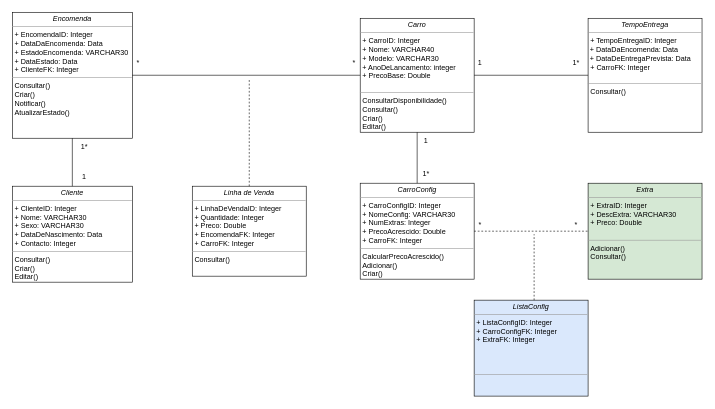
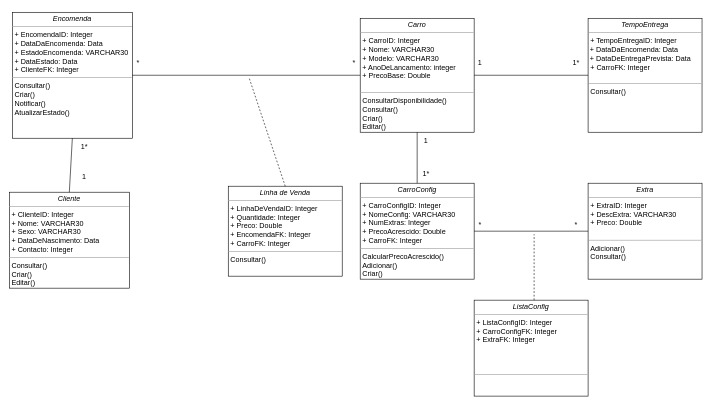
- <mxCell id="4" value="&lt;p style=&quot;margin:0px;margin-top:4px;text-align:center;&quot;&gt;&lt;i&gt;Carro&lt;/i&gt;&lt;/p&gt;&lt;hr size=&quot;1&quot;&gt;&lt;p style=&quot;margin:0px;margin-left:4px;&quot;&gt;+ CarroID: Integer&lt;br&gt;+ Nome: VARCHAR40&lt;/p&gt;&lt;p style=&quot;margin:0px;margin-left:4px;&quot;&gt;+ Modelo: VARCHAR30&lt;br&gt;&lt;/p&gt;&lt;p style=&quot;margin:0px;margin-left:4px;&quot;&gt;+ AnoDeLancamento: integer&lt;br&gt;&lt;/p&gt;&lt;p style=&quot;margin:0px;margin-left:4px;&quot;&gt;+ PrecoBase: Double&lt;/p&gt;&lt;p style=&quot;margin:0px;margin-left:4px;&quot;&gt;&lt;br&gt;&lt;/p&gt;&lt;hr size=&quot;1&quot;&gt;&lt;p style=&quot;margin: 0px 0px 0px 4px;&quot;&gt;ConsultarDisponibilidade()&lt;br&gt;&lt;/p&gt;&lt;p style=&quot;margin: 0px 0px 0px 4px;&quot;&gt;Consultar()&lt;/p&gt;&lt;p style=&quot;margin: 0px 0px 0px 4px;&quot;&gt;Criar()&lt;/p&gt;&lt;p style=&quot;margin: 0px 0px 0px 4px;&quot;&gt;Editar()&lt;br&gt;&lt;/p&gt;&lt;p style=&quot;margin: 0px 0px 0px 4px;&quot;&gt;&lt;br&gt;&lt;/p&gt;" style="verticalAlign=top;align=left;overflow=fill;fontSize=12;fontFamily=Helvetica;html=1;rounded=0;shadow=0;comic=0;labelBackgroundColor=none;strokeWidth=1" parent="1" vertex="1"><mxGeometry x="600" y="30" width="190" height="190" as="geometry" /></mxCell>
+ <mxCell id="4" value="&lt;p style=&quot;margin:0px;margin-top:4px;text-align:center;&quot;&gt;&lt;i&gt;Carro&lt;/i&gt;&lt;/p&gt;&lt;hr size=&quot;1&quot;&gt;&lt;p style=&quot;margin:0px;margin-left:4px;&quot;&gt;+ CarroID: Integer&lt;br&gt;+ Nome: VARCHAR30&lt;/p&gt;&lt;p style=&quot;margin:0px;margin-left:4px;&quot;&gt;+ Modelo: VARCHAR30&lt;br&gt;&lt;/p&gt;&lt;p style=&quot;margin:0px;margin-left:4px;&quot;&gt;+ AnoDeLancamento: integer&lt;br&gt;&lt;/p&gt;&lt;p style=&quot;margin:0px;margin-left:4px;&quot;&gt;+ PrecoBase: Double&lt;/p&gt;&lt;p style=&quot;margin:0px;margin-left:4px;&quot;&gt;&lt;br&gt;&lt;/p&gt;&lt;hr size=&quot;1&quot;&gt;&lt;p style=&quot;margin: 0px 0px 0px 4px;&quot;&gt;ConsultarDisponibilidade()&lt;br&gt;&lt;/p&gt;&lt;p style=&quot;margin: 0px 0px 0px 4px;&quot;&gt;Consultar()&lt;/p&gt;&lt;p style=&quot;margin: 0px 0px 0px 4px;&quot;&gt;Criar()&lt;/p&gt;&lt;p style=&quot;margin: 0px 0px 0px 4px;&quot;&gt;Editar()&lt;br&gt;&lt;/p&gt;&lt;p style=&quot;margin: 0px 0px 0px 4px;&quot;&gt;&lt;br&gt;&lt;/p&gt;" style="verticalAlign=top;align=left;overflow=fill;fontSize=12;fontFamily=Helvetica;html=1;rounded=0;shadow=0;comic=0;labelBackgroundColor=none;strokeWidth=1" parent="1" vertex="1"><mxGeometry x="600" y="30" width="190" height="190" as="geometry" /></mxCell>
- <mxCell id="5" value="&lt;p style=&quot;margin:0px;margin-top:4px;text-align:center;&quot;&gt;&lt;i&gt;Linha de Venda&lt;/i&gt;&lt;/p&gt;&lt;hr size=&quot;1&quot;&gt;&lt;p style=&quot;margin:0px;margin-left:4px;&quot;&gt;+ LinhaDeVendaID: Integer&lt;/p&gt;&lt;p style=&quot;margin:0px;margin-left:4px;&quot;&gt;+ Quantidade: Integer&lt;br&gt;+ Preco: Double&lt;/p&gt;&lt;p style=&quot;margin:0px;margin-left:4px;&quot;&gt;+ EncomendaFK: Integer&lt;br&gt;&lt;/p&gt;&lt;p style=&quot;margin:0px;margin-left:4px;&quot;&gt;+ CarroFK: Integer&lt;/p&gt;&lt;hr size=&quot;1&quot;&gt;&lt;p style=&quot;margin:0px;margin-left:4px;&quot;&gt;&lt;span style=&quot;background-color: initial;&quot;&gt;Consultar()&lt;/span&gt;&lt;br&gt;&lt;/p&gt;" style="verticalAlign=top;align=left;overflow=fill;fontSize=12;fontFamily=Helvetica;html=1;rounded=0;shadow=0;comic=0;labelBackgroundColor=none;strokeWidth=1" parent="1" vertex="1"><mxGeometry x="320" y="310" width="190" height="150" as="geometry" /></mxCell>
+ <mxCell id="5" value="&lt;p style=&quot;margin:0px;margin-top:4px;text-align:center;&quot;&gt;&lt;i&gt;Linha de Venda&lt;/i&gt;&lt;/p&gt;&lt;hr size=&quot;1&quot;&gt;&lt;p style=&quot;margin:0px;margin-left:4px;&quot;&gt;+ LinhaDeVendaID: Integer&lt;/p&gt;&lt;p style=&quot;margin:0px;margin-left:4px;&quot;&gt;+ Quantidade: Integer&lt;br&gt;+ Preco: Double&lt;/p&gt;&lt;p style=&quot;margin:0px;margin-left:4px;&quot;&gt;+ EncomendaFK: Integer&lt;br&gt;&lt;/p&gt;&lt;p style=&quot;margin:0px;margin-left:4px;&quot;&gt;+ CarroFK: Integer&lt;/p&gt;&lt;hr size=&quot;1&quot;&gt;&lt;p style=&quot;margin:0px;margin-left:4px;&quot;&gt;&lt;span style=&quot;background-color: initial;&quot;&gt;Consultar()&lt;/span&gt;&lt;br&gt;&lt;/p&gt;" style="verticalAlign=top;align=left;overflow=fill;fontSize=12;fontFamily=Helvetica;html=1;rounded=0;shadow=0;comic=0;labelBackgroundColor=none;strokeWidth=1" parent="1" vertex="1"><mxGeometry x="380" y="310" width="190" height="150" as="geometry" /></mxCell>
- <mxCell id="25" value="" style="endArrow=none;html=1;rounded=0;exitX=1;exitY=0.5;exitDx=0;exitDy=0;entryX=0;entryY=0.5;entryDx=0;entryDy=0;dashed=1;" parent="1" source="17" target="22" edge="1"><mxGeometry width="50" height="50" relative="1" as="geometry"><mxPoint x="850" y="460" as="sourcePoint" /><mxPoint x="970" y="385" as="targetPoint" /></mxGeometry></mxCell>
+ <mxCell id="25" value="" style="endArrow=none;html=1;rounded=0;exitX=1;exitY=0.5;exitDx=0;exitDy=0;entryX=0;entryY=0.5;entryDx=0;entryDy=0;" parent="1" source="17" target="22" edge="1"><mxGeometry width="50" height="50" relative="1" as="geometry"><mxPoint x="850" y="460" as="sourcePoint" /><mxPoint x="970" y="385" as="targetPoint" /></mxGeometry></mxCell>
- <mxCell id="22" value="&lt;p style=&quot;margin:0px;margin-top:4px;text-align:center;&quot;&gt;&lt;i&gt;Extra&lt;/i&gt;&lt;/p&gt;&lt;hr size=&quot;1&quot;&gt;&lt;p style=&quot;margin:0px;margin-left:4px;&quot;&gt;+ ExtraID: Integer&lt;br&gt;+ DescExtra: VARCHAR30&lt;/p&gt;&lt;p style=&quot;margin:0px;margin-left:4px;&quot;&gt;+ Preco: Double&lt;/p&gt;&lt;p style=&quot;margin:0px;margin-left:4px;&quot;&gt;&lt;br&gt;&lt;/p&gt;&lt;hr size=&quot;1&quot;&gt;&lt;p style=&quot;margin: 0px 0px 0px 4px;&quot;&gt;Adicionar()&lt;/p&gt;&lt;p style=&quot;margin: 0px 0px 0px 4px;&quot;&gt;Consultar()&lt;/p&gt;&lt;p style=&quot;margin: 0px 0px 0px 4px;&quot;&gt;&lt;br&gt;&lt;/p&gt;" style="verticalAlign=top;align=left;overflow=fill;fontSize=12;fontFamily=Helvetica;html=1;rounded=0;shadow=0;comic=0;labelBackgroundColor=none;strokeWidth=1;fillColor=#d5e8d4;" parent="1" vertex="1"><mxGeometry x="980" y="305" width="190" height="160" as="geometry" /></mxCell>
+ <mxCell id="22" value="&lt;p style=&quot;margin:0px;margin-top:4px;text-align:center;&quot;&gt;&lt;i&gt;Extra&lt;/i&gt;&lt;/p&gt;&lt;hr size=&quot;1&quot;&gt;&lt;p style=&quot;margin:0px;margin-left:4px;&quot;&gt;+ ExtraID: Integer&lt;br&gt;+ DescExtra: VARCHAR30&lt;/p&gt;&lt;p style=&quot;margin:0px;margin-left:4px;&quot;&gt;+ Preco: Double&lt;/p&gt;&lt;p style=&quot;margin:0px;margin-left:4px;&quot;&gt;&lt;br&gt;&lt;/p&gt;&lt;hr size=&quot;1&quot;&gt;&lt;p style=&quot;margin: 0px 0px 0px 4px;&quot;&gt;Adicionar()&lt;/p&gt;&lt;p style=&quot;margin: 0px 0px 0px 4px;&quot;&gt;Consultar()&lt;/p&gt;&lt;p style=&quot;margin: 0px 0px 0px 4px;&quot;&gt;&lt;br&gt;&lt;/p&gt;" style="verticalAlign=top;align=left;overflow=fill;fontSize=12;fontFamily=Helvetica;html=1;rounded=0;shadow=0;comic=0;labelBackgroundColor=none;strokeWidth=1" parent="1" vertex="1"><mxGeometry x="980" y="305" width="190" height="160" as="geometry" /></mxCell>
- <mxCell id="2" value="&lt;p style=&quot;margin:0px;margin-top:4px;text-align:center;&quot;&gt;&lt;i&gt;Cliente&lt;/i&gt;&lt;/p&gt;&lt;hr size=&quot;1&quot;&gt;&lt;p style=&quot;margin:0px;margin-left:4px;&quot;&gt;+ ClienteID: Integer&lt;br&gt;+ Nome: VARCHAR30&lt;/p&gt;&lt;p style=&quot;margin:0px;margin-left:4px;&quot;&gt;+ Sexo: VARCHAR30&lt;br&gt;&lt;/p&gt;&lt;p style=&quot;margin:0px;margin-left:4px;&quot;&gt;+ DataDeNascimento: Data&lt;br&gt;&lt;/p&gt;&lt;p style=&quot;margin:0px;margin-left:4px;&quot;&gt;+ Contacto: Integer&lt;/p&gt;&lt;hr size=&quot;1&quot;&gt;&lt;p style=&quot;margin:0px;margin-left:4px;&quot;&gt;Consultar()&lt;/p&gt;&lt;p style=&quot;margin:0px;margin-left:4px;&quot;&gt;Criar()&lt;/p&gt;&lt;p style=&quot;margin:0px;margin-left:4px;&quot;&gt;Editar()&lt;br&gt;&lt;/p&gt;" style="verticalAlign=top;align=left;overflow=fill;fontSize=12;fontFamily=Helvetica;html=1;rounded=0;shadow=0;comic=0;labelBackgroundColor=none;strokeWidth=1" parent="1" vertex="1"><mxGeometry x="20" y="310" width="200" height="160" as="geometry" /></mxCell>
+ <mxCell id="2" value="&lt;p style=&quot;margin:0px;margin-top:4px;text-align:center;&quot;&gt;&lt;i&gt;Cliente&lt;/i&gt;&lt;/p&gt;&lt;hr size=&quot;1&quot;&gt;&lt;p style=&quot;margin:0px;margin-left:4px;&quot;&gt;+ ClienteID: Integer&lt;br&gt;+ Nome: VARCHAR30&lt;/p&gt;&lt;p style=&quot;margin:0px;margin-left:4px;&quot;&gt;+ Sexo: VARCHAR30&lt;br&gt;&lt;/p&gt;&lt;p style=&quot;margin:0px;margin-left:4px;&quot;&gt;+ DataDeNascimento: Data&lt;br&gt;&lt;/p&gt;&lt;p style=&quot;margin:0px;margin-left:4px;&quot;&gt;+ Contacto: Integer&lt;/p&gt;&lt;hr size=&quot;1&quot;&gt;&lt;p style=&quot;margin:0px;margin-left:4px;&quot;&gt;Consultar()&lt;/p&gt;&lt;p style=&quot;margin:0px;margin-left:4px;&quot;&gt;Criar()&lt;/p&gt;&lt;p style=&quot;margin:0px;margin-left:4px;&quot;&gt;Editar()&lt;br&gt;&lt;/p&gt;" style="verticalAlign=top;align=left;overflow=fill;fontSize=12;fontFamily=Helvetica;html=1;rounded=0;shadow=0;comic=0;labelBackgroundColor=none;strokeWidth=1" parent="1" vertex="1"><mxGeometry x="15" y="320" width="200" height="160" as="geometry" /></mxCell>
- <mxCell id="21" value="&lt;p style=&quot;margin:0px;margin-top:4px;text-align:center;&quot;&gt;&lt;i&gt;ListaConfig&lt;/i&gt;&lt;/p&gt;&lt;hr size=&quot;1&quot;&gt;&lt;p style=&quot;margin:0px;margin-left:4px;&quot;&gt;+ ListaConfigID: Integer&lt;br&gt;&lt;/p&gt;&lt;p style=&quot;margin:0px;margin-left:4px;&quot;&gt;+ CarroConfigFK: Integer&lt;br&gt;&lt;/p&gt;&lt;p style=&quot;margin:0px;margin-left:4px;&quot;&gt;+ ExtraFK: Integer&lt;br&gt;&lt;/p&gt;&lt;p style=&quot;margin:0px;margin-left:4px;&quot;&gt;&lt;br&gt;&lt;/p&gt;&lt;p style=&quot;margin:0px;margin-left:4px;&quot;&gt;&lt;br&gt;&lt;/p&gt;&lt;p style=&quot;margin:0px;margin-left:4px;&quot;&gt;&lt;br&gt;&lt;/p&gt;&lt;hr size=&quot;1&quot;&gt;&lt;p style=&quot;margin: 0px 0px 0px 4px;&quot;&gt;&lt;br&gt;&lt;/p&gt;&lt;p style=&quot;margin: 0px 0px 0px 4px;&quot;&gt;&lt;br&gt;&lt;/p&gt;" style="verticalAlign=top;align=left;overflow=fill;fontSize=12;fontFamily=Helvetica;html=1;rounded=0;shadow=0;comic=0;labelBackgroundColor=none;strokeWidth=1;fillColor=#dae8fc;" parent="1" vertex="1"><mxGeometry x="790" y="500" width="190" height="160" as="geometry" /></mxCell>
+ <mxCell id="21" value="&lt;p style=&quot;margin:0px;margin-top:4px;text-align:center;&quot;&gt;&lt;i&gt;ListaConfig&lt;/i&gt;&lt;/p&gt;&lt;hr size=&quot;1&quot;&gt;&lt;p style=&quot;margin:0px;margin-left:4px;&quot;&gt;+ ListaConfigID: Integer&lt;br&gt;&lt;/p&gt;&lt;p style=&quot;margin:0px;margin-left:4px;&quot;&gt;+ CarroConfigFK: Integer&lt;br&gt;&lt;/p&gt;&lt;p style=&quot;margin:0px;margin-left:4px;&quot;&gt;+ ExtraFK: Integer&lt;br&gt;&lt;/p&gt;&lt;p style=&quot;margin:0px;margin-left:4px;&quot;&gt;&lt;br&gt;&lt;/p&gt;&lt;p style=&quot;margin:0px;margin-left:4px;&quot;&gt;&lt;br&gt;&lt;/p&gt;&lt;p style=&quot;margin:0px;margin-left:4px;&quot;&gt;&lt;br&gt;&lt;/p&gt;&lt;hr size=&quot;1&quot;&gt;&lt;p style=&quot;margin: 0px 0px 0px 4px;&quot;&gt;&lt;br&gt;&lt;/p&gt;&lt;p style=&quot;margin: 0px 0px 0px 4px;&quot;&gt;&lt;br&gt;&lt;/p&gt;" style="verticalAlign=top;align=left;overflow=fill;fontSize=12;fontFamily=Helvetica;html=1;rounded=0;shadow=0;comic=0;labelBackgroundColor=none;strokeWidth=1" parent="1" vertex="1"><mxGeometry x="790" y="500" width="190" height="160" as="geometry" /></mxCell>
